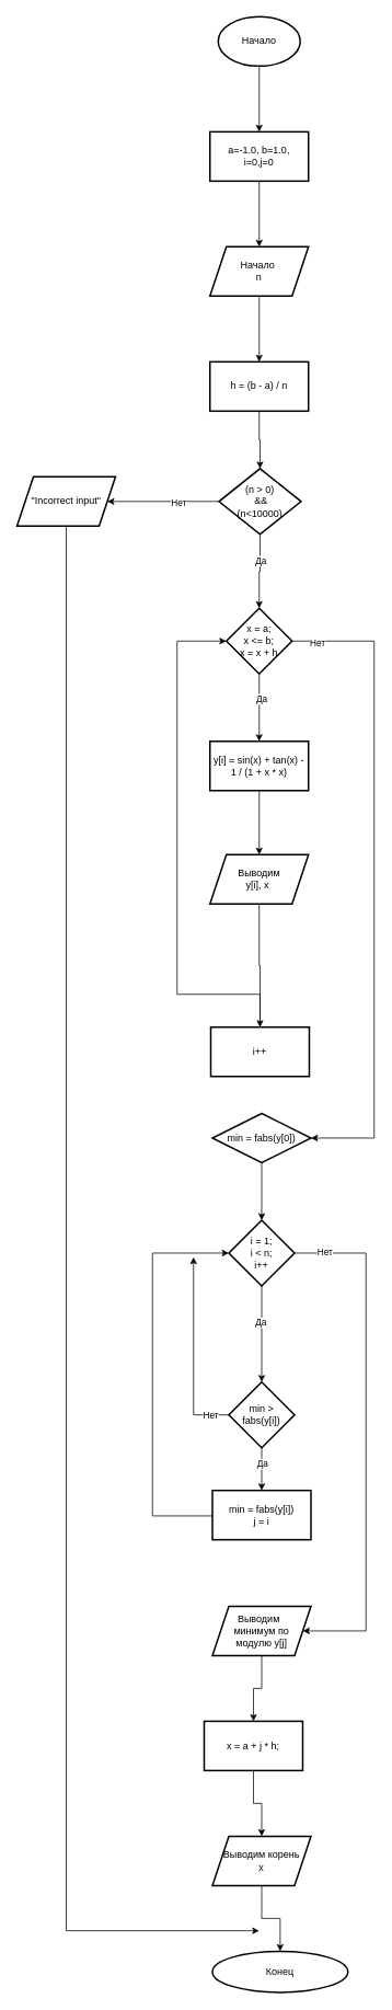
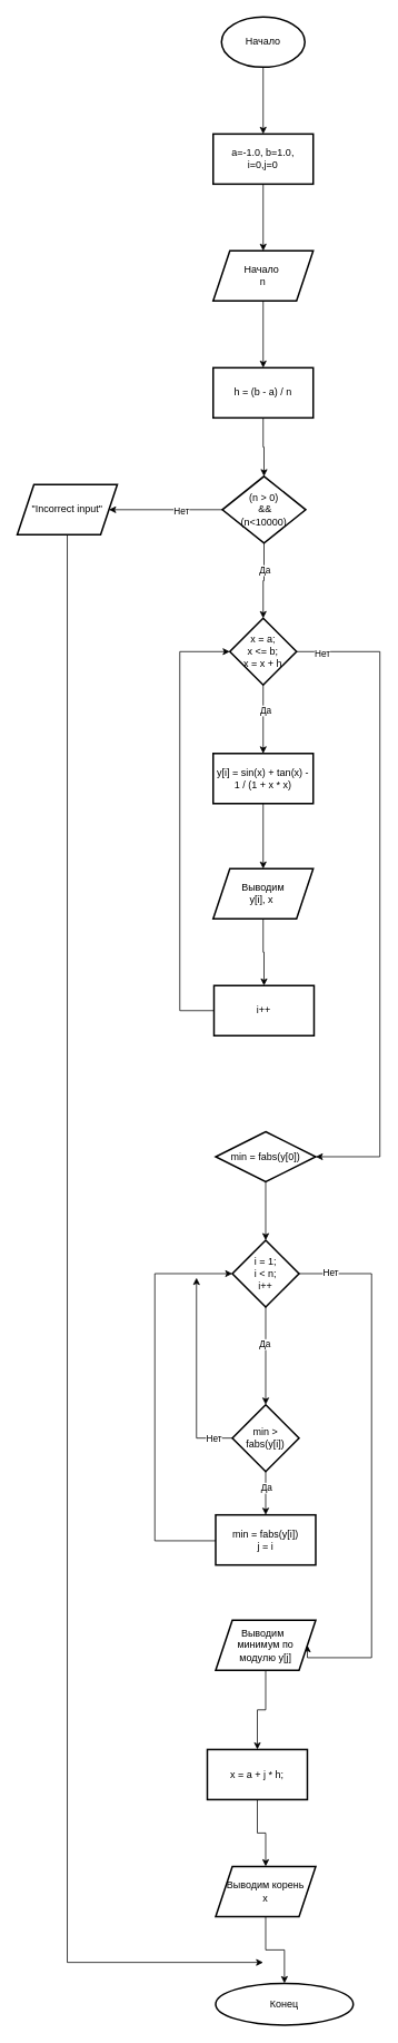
- <mxCell id="26" value="i++" style="whiteSpace=wrap;html=1;strokeWidth=2;" vertex="1" parent="1"><mxGeometry x="256" y="1250" width="120" height="60" as="geometry" /></mxCell>
+ <mxCell id="26" value="i++" style="whiteSpace=wrap;html=1;strokeWidth=2;" vertex="1" parent="1"><mxGeometry x="256" y="1180" width="120" height="60" as="geometry" /></mxCell>
- <mxCell id="42" value="Выводим&amp;nbsp;&amp;nbsp;&lt;br&gt;минимум по &lt;br&gt;модулю y[j]" style="shape=parallelogram;perimeter=parallelogramPerimeter;whiteSpace=wrap;html=1;fixedSize=1;strokeWidth=2;" vertex="1" parent="1"><mxGeometry x="258" y="1955" width="120" height="60" as="geometry" /></mxCell>
+ <mxCell id="42" value="Выводим&amp;nbsp;&amp;nbsp;&lt;br&gt;минимум по &lt;br&gt;модулю y[j]" style="shape=parallelogram;perimeter=parallelogramPerimeter;whiteSpace=wrap;html=1;fixedSize=1;strokeWidth=2;" vertex="1" parent="1"><mxGeometry x="258" y="1940" width="120" height="60" as="geometry" /></mxCell>
